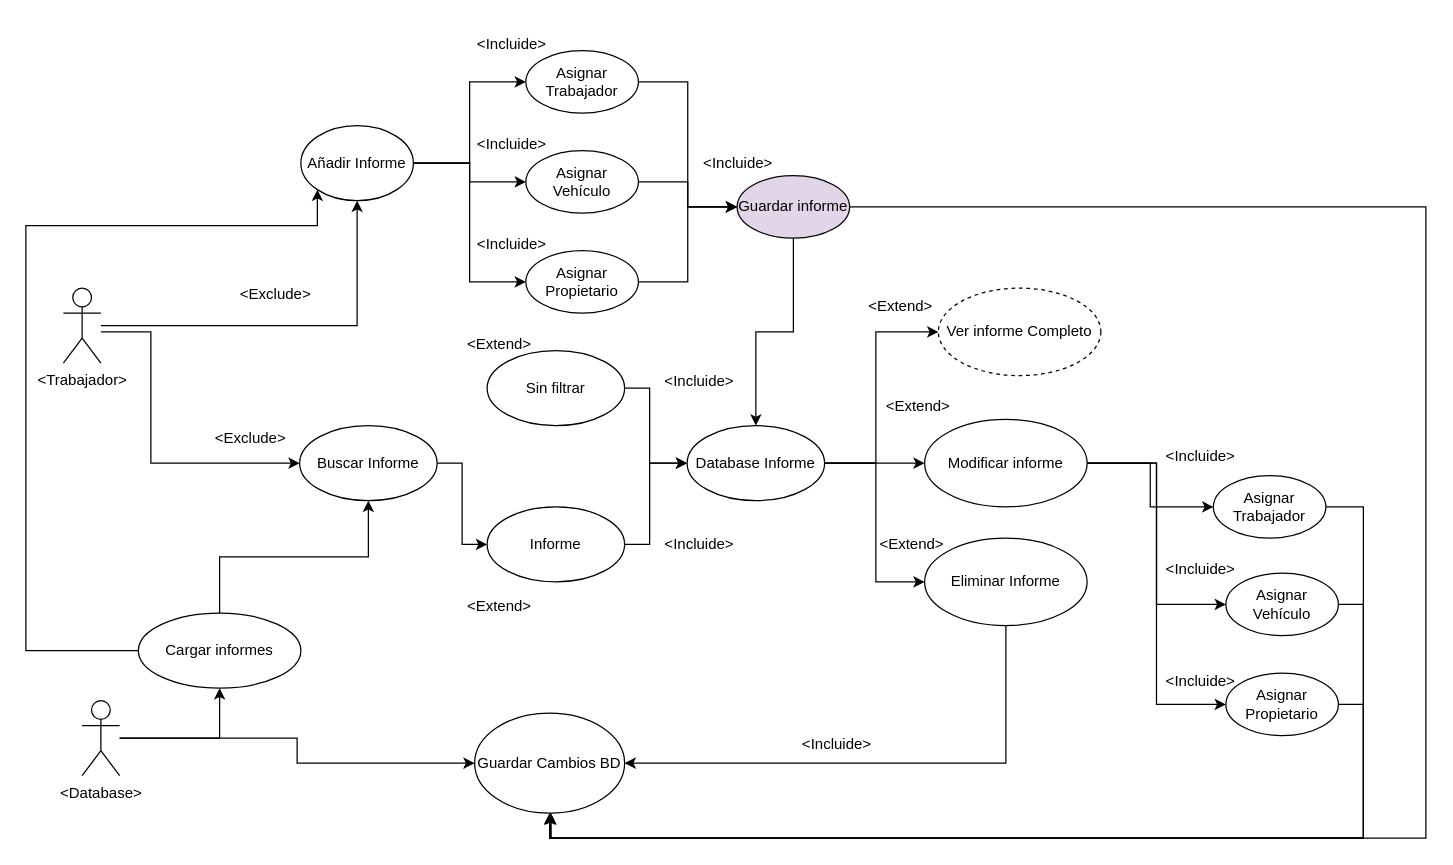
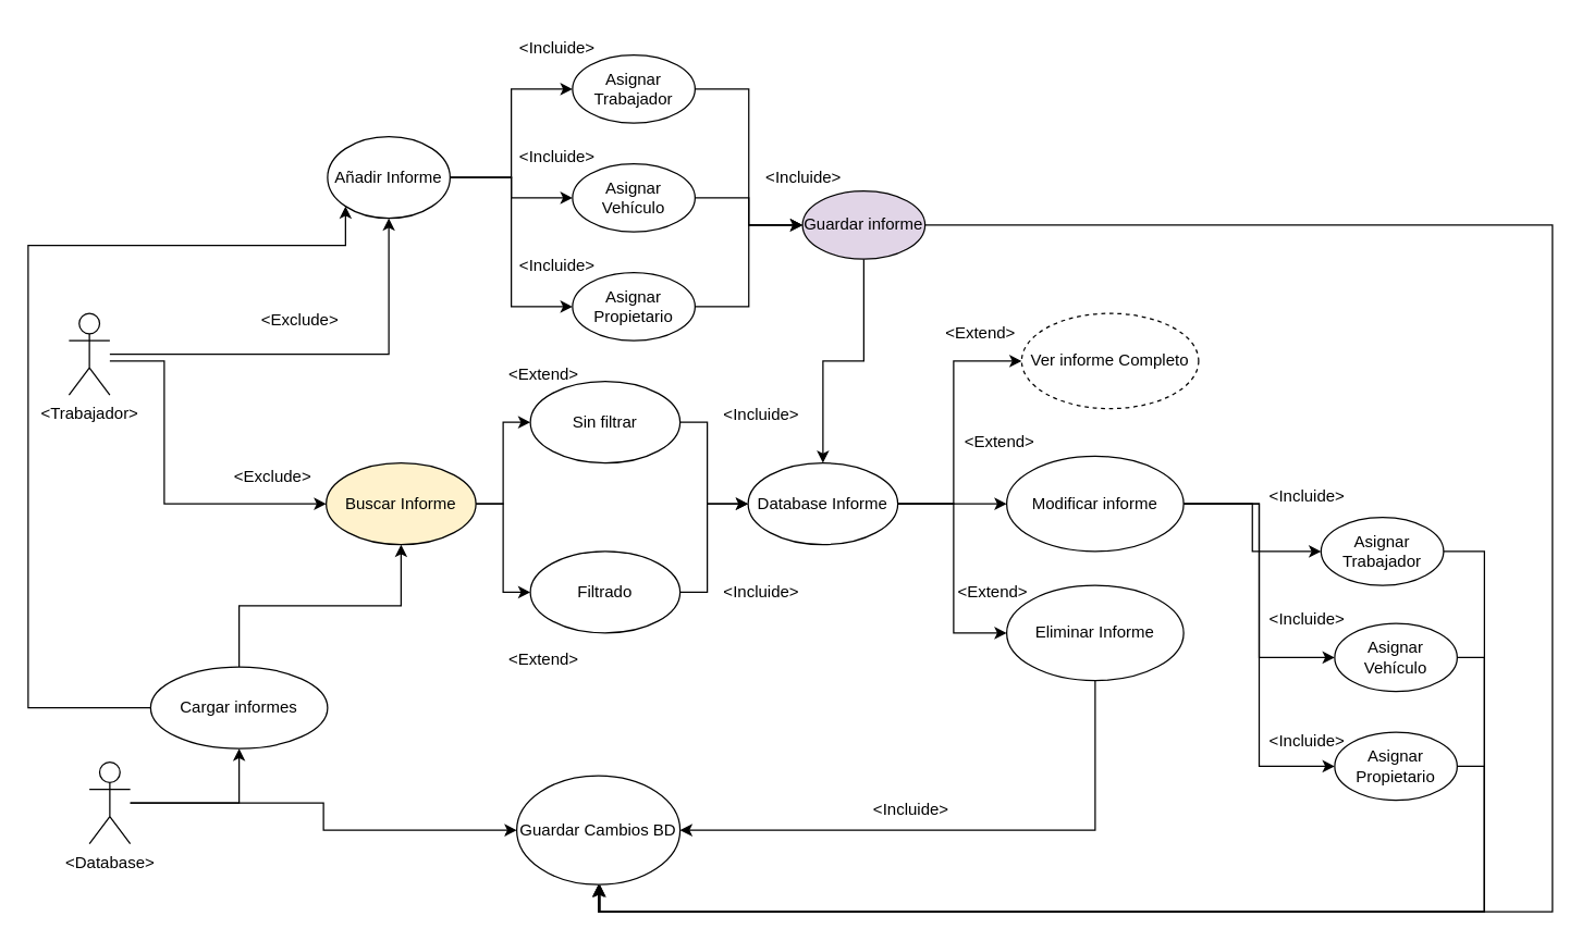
+ <mxCell id="12" style="edgeStyle=orthogonalEdgeStyle;rounded=0;orthogonalLoop=1;jettySize=auto;html=1;entryX=0;entryY=0.5;entryDx=0;entryDy=0;" parent="1" source="14" target="20" edge="1"><mxGeometry relative="1" as="geometry" /></mxCell>
- <mxCell id="14" value="Buscar Informe" style="ellipse;whiteSpace=wrap;html=1;" parent="1" vertex="1"><mxGeometry x="239" y="340" width="110" height="60" as="geometry" /></mxCell>
+ <mxCell id="14" value="Buscar Informe" style="ellipse;whiteSpace=wrap;html=1;fillColor=#fff2cc;" parent="1" vertex="1"><mxGeometry x="239" y="340" width="110" height="60" as="geometry" /></mxCell>
- <mxCell id="22" value="Informe" style="ellipse;whiteSpace=wrap;html=1;" parent="1" vertex="1"><mxGeometry x="389" y="405" width="110" height="60" as="geometry" /></mxCell>
+ <mxCell id="22" value="Filtrado" style="ellipse;whiteSpace=wrap;html=1;" parent="1" vertex="1"><mxGeometry x="389" y="405" width="110" height="60" as="geometry" /></mxCell>
